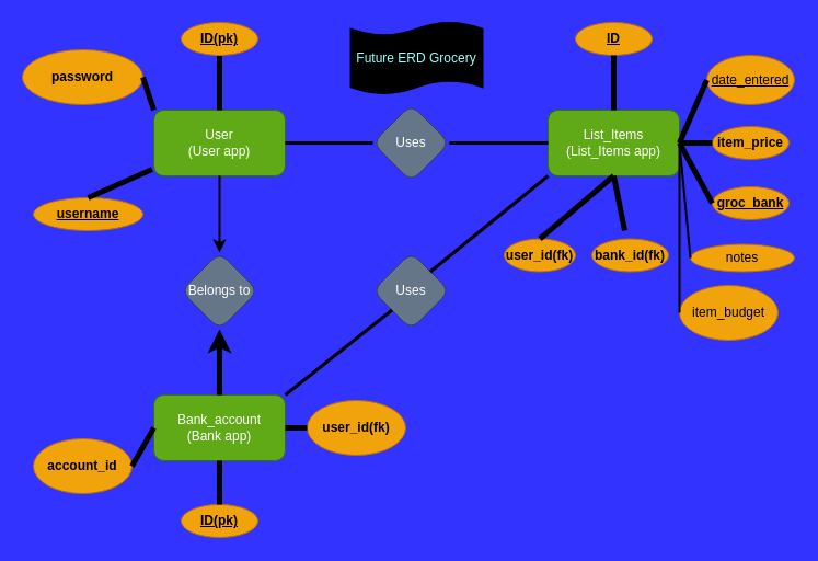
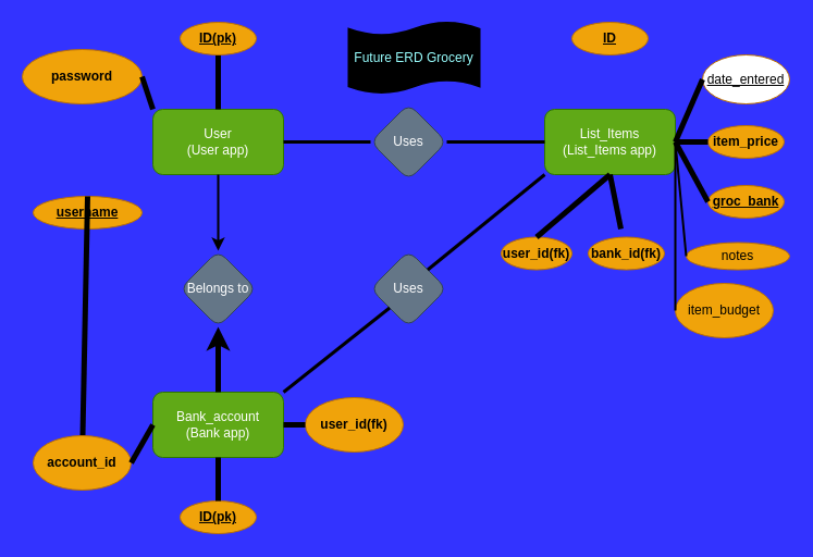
- <mxCell id="6" value="&lt;u&gt;date_entered&lt;/u&gt;" style="ellipse;whiteSpace=wrap;html=1;rounded=1;fillColor=#f0a30a;fontColor=#000000;strokeColor=#BD7000;" parent="1" vertex="1"><mxGeometry x="645" y="50" width="80" height="45" as="geometry" /></mxCell>
+ <mxCell id="6" value="&lt;u&gt;date_entered&lt;/u&gt;" style="ellipse;whiteSpace=wrap;html=1;rounded=1;fillColor=#ffffff;fontColor=#000000;strokeColor=#BD7000;" parent="1" vertex="1"><mxGeometry x="645" y="50" width="80" height="45" as="geometry" /></mxCell>
- <mxCell id="16" value="" style="endArrow=none;html=1;rounded=1;strokeWidth=5;entryX=0.5;entryY=0;entryDx=0;entryDy=0;exitX=0.5;exitY=1;exitDx=0;exitDy=0;" parent="1" source="14" target="2" edge="1"><mxGeometry width="50" height="50" relative="1" as="geometry"><mxPoint x="320" y="415" as="sourcePoint" /><mxPoint x="350" y="430" as="targetPoint" /></mxGeometry></mxCell>
- <mxCell id="18" value="" style="endArrow=none;html=1;rounded=1;strokeWidth=5;exitX=0.5;exitY=0;exitDx=0;exitDy=0;entryX=-0.013;entryY=0.9;entryDx=0;entryDy=0;entryPerimeter=0;" parent="1" source="17" target="3" edge="1"><mxGeometry width="50" height="50" relative="1" as="geometry"><mxPoint x="210" y="370" as="sourcePoint" /><mxPoint x="190" y="160" as="targetPoint" /></mxGeometry></mxCell>
+ <mxCell id="18" value="" style="endArrow=none;html=1;rounded=1;strokeWidth=5;exitX=0.5;exitY=0;exitDx=0;exitDy=0;" parent="1" source="17" target="33" edge="1"><mxGeometry width="50" height="50" relative="1" as="geometry"><mxPoint x="210" y="370" as="sourcePoint" /><mxPoint x="190" y="160" as="targetPoint" /></mxGeometry></mxCell>
